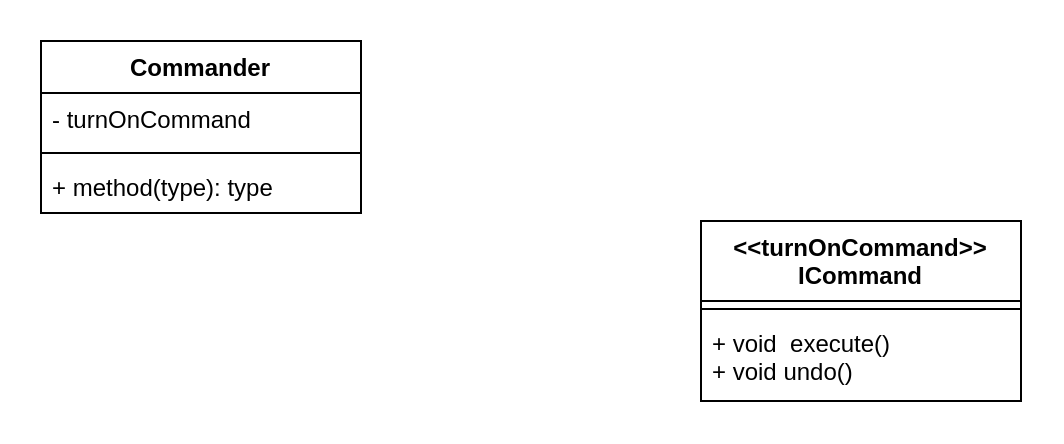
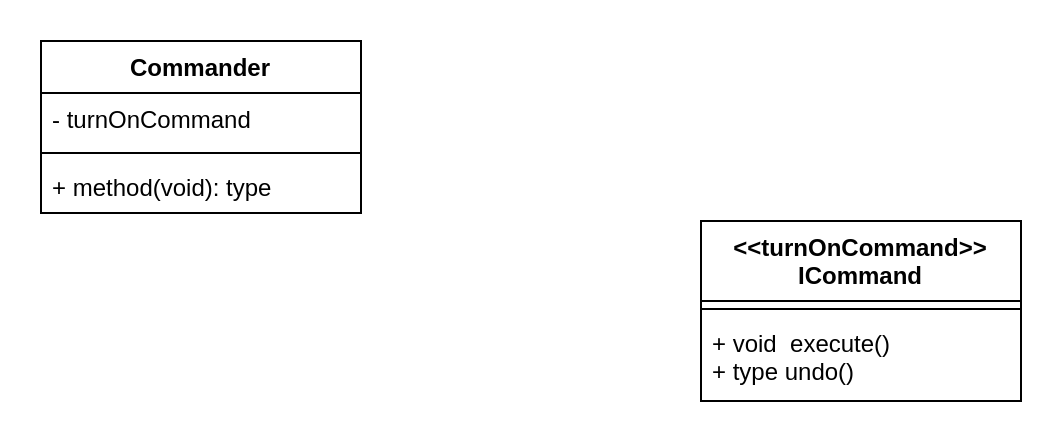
- <mxCell id="5" value="+ method(type): type" style="text;strokeColor=none;fillColor=none;align=left;verticalAlign=top;spacingLeft=4;spacingRight=4;overflow=hidden;rotatable=0;points=[[0,0.5],[1,0.5]];portConstraint=eastwest;whiteSpace=wrap;html=1;" vertex="1" parent="2"><mxGeometry y="60" width="160" height="26" as="geometry" /></mxCell>
+ <mxCell id="5" value="+ method(void): type" style="text;strokeColor=none;fillColor=none;align=left;verticalAlign=top;spacingLeft=4;spacingRight=4;overflow=hidden;rotatable=0;points=[[0,0.5],[1,0.5]];portConstraint=eastwest;whiteSpace=wrap;html=1;" vertex="1" parent="2"><mxGeometry y="60" width="160" height="26" as="geometry" /></mxCell>
- <mxCell id="8" value="+ void&amp;nbsp; execute()&lt;br&gt;+ void undo()" style="text;strokeColor=none;fillColor=none;align=left;verticalAlign=top;spacingLeft=4;spacingRight=4;overflow=hidden;rotatable=0;points=[[0,0.5],[1,0.5]];portConstraint=eastwest;whiteSpace=wrap;html=1;" vertex="1" parent="6"><mxGeometry y="48" width="160" height="42" as="geometry" /></mxCell>
+ <mxCell id="8" value="+ void&amp;nbsp; execute()&lt;br&gt;+ type undo()" style="text;strokeColor=none;fillColor=none;align=left;verticalAlign=top;spacingLeft=4;spacingRight=4;overflow=hidden;rotatable=0;points=[[0,0.5],[1,0.5]];portConstraint=eastwest;whiteSpace=wrap;html=1;" vertex="1" parent="6"><mxGeometry y="48" width="160" height="42" as="geometry" /></mxCell>
